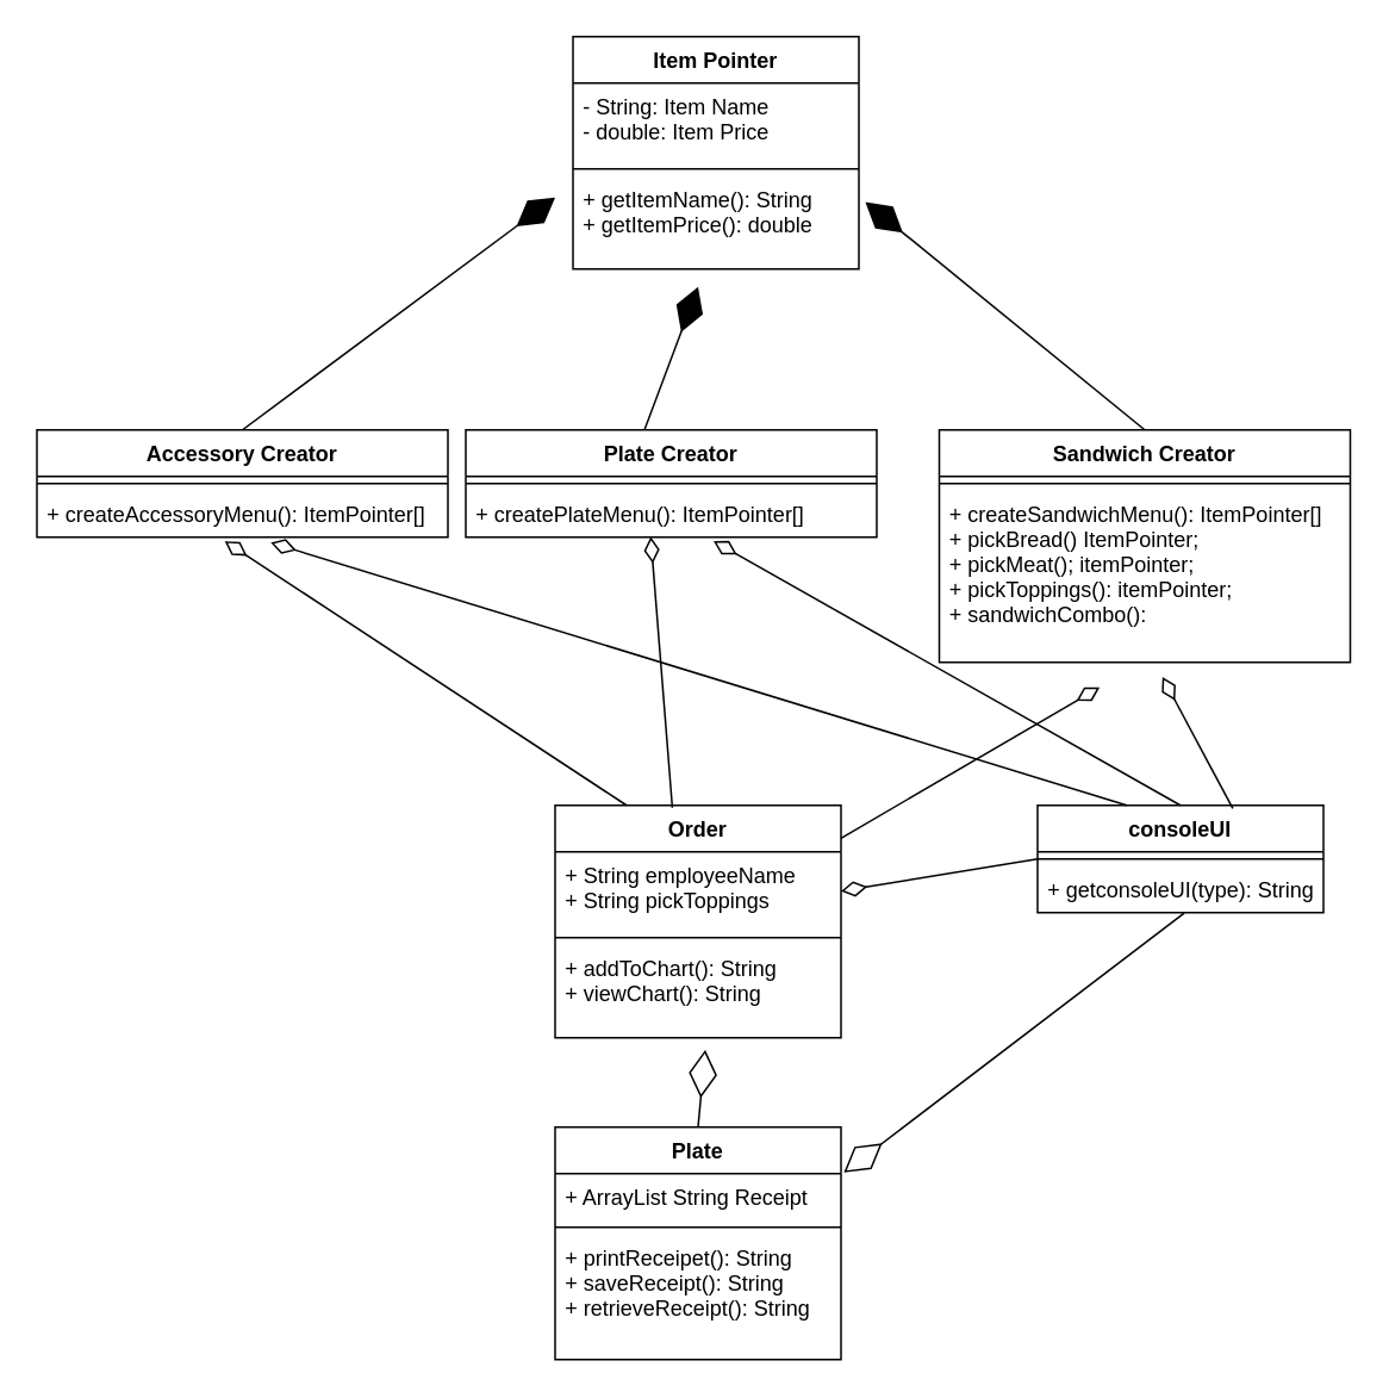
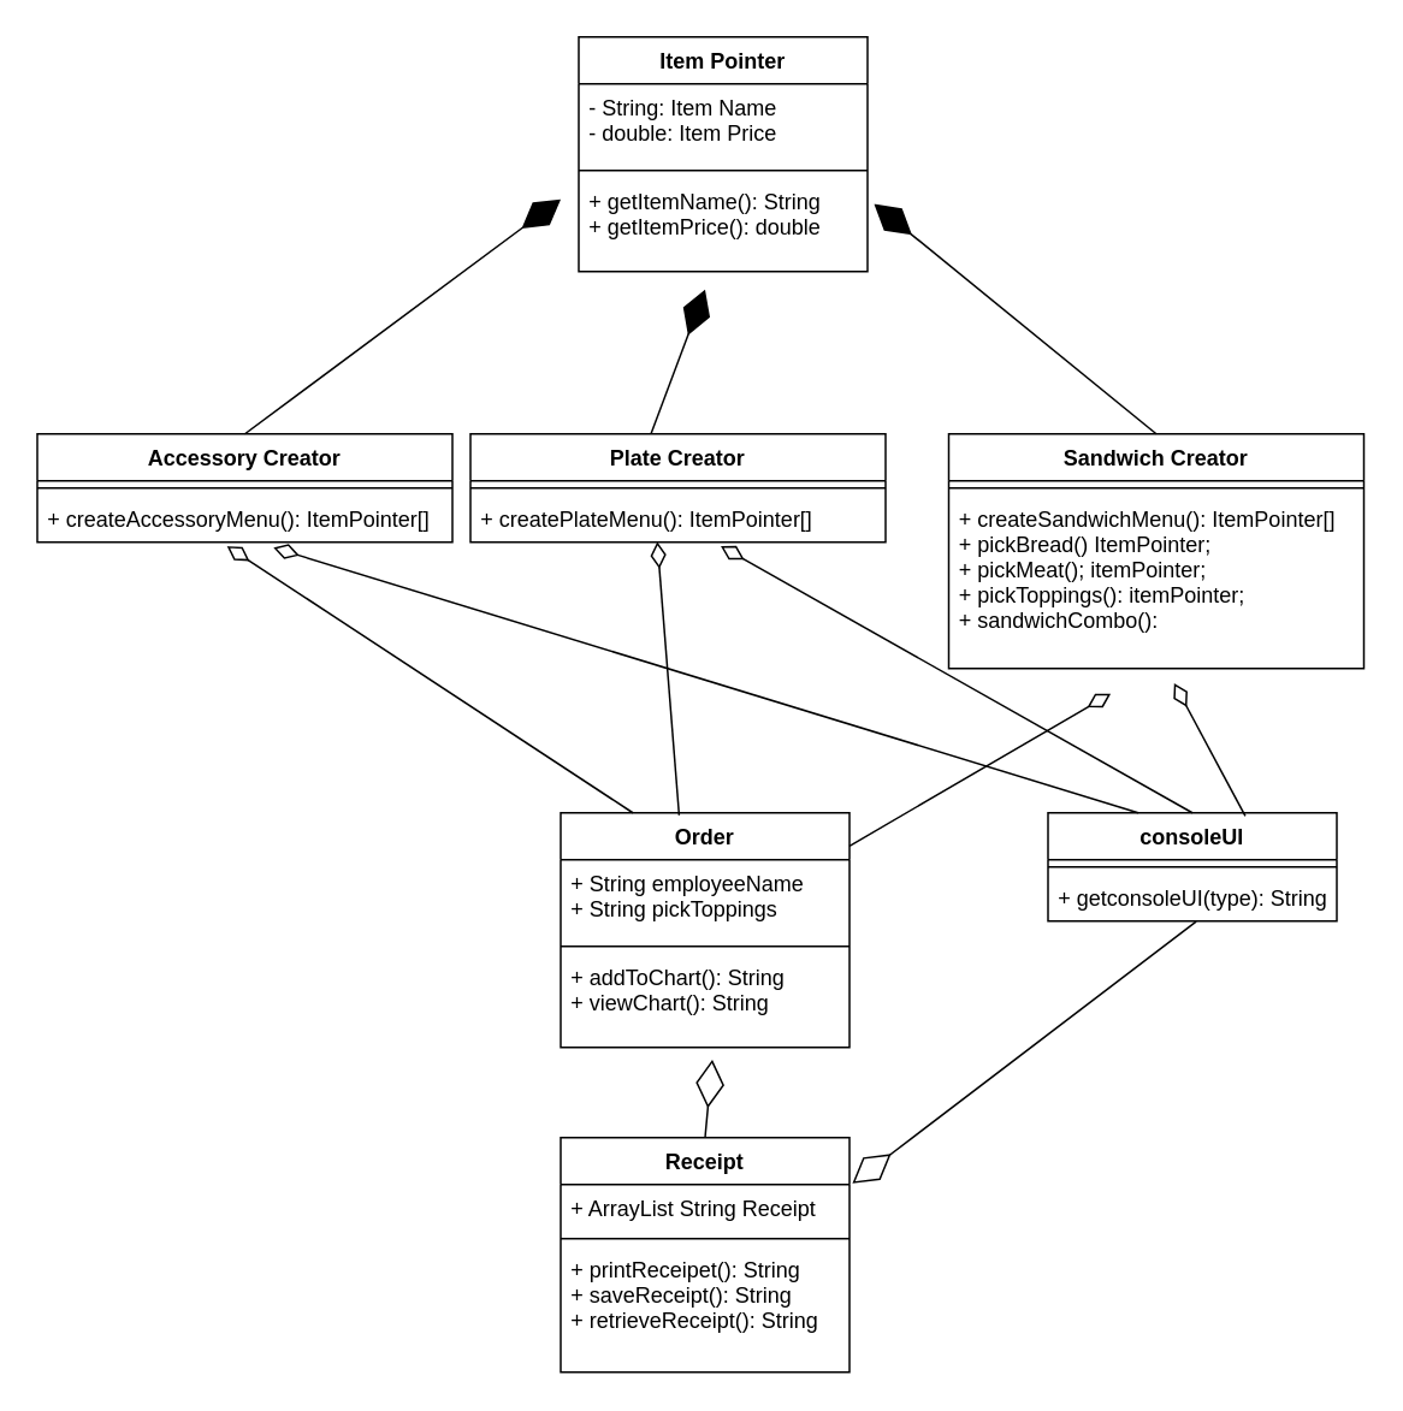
- <mxCell id="33" value="" style="endArrow=diamondThin;endFill=0;endSize=12;html=1;rounded=0;entryX=1;entryY=0.5;entryDx=0;entryDy=0;exitX=0;exitY=0.5;exitDx=0;exitDy=0;" parent="1" source="25" target="19" edge="1"><mxGeometry width="160" relative="1" as="geometry"><mxPoint x="640" y="460" as="sourcePoint" /><mxPoint x="160.87" y="312.99" as="targetPoint" /></mxGeometry></mxCell>
- <mxCell id="34" value="Plate" style="swimlane;fontStyle=1;align=center;verticalAlign=top;childLayout=stackLayout;horizontal=1;startSize=26;horizontalStack=0;resizeParent=1;resizeParentMax=0;resizeLast=0;collapsible=1;marginBottom=0;" parent="1" vertex="1"><mxGeometry x="310" y="630" width="160" height="130" as="geometry" /></mxCell>
+ <mxCell id="34" value="Receipt" style="swimlane;fontStyle=1;align=center;verticalAlign=top;childLayout=stackLayout;horizontal=1;startSize=26;horizontalStack=0;resizeParent=1;resizeParentMax=0;resizeLast=0;collapsible=1;marginBottom=0;" parent="1" vertex="1"><mxGeometry x="310" y="630" width="160" height="130" as="geometry" /></mxCell>
